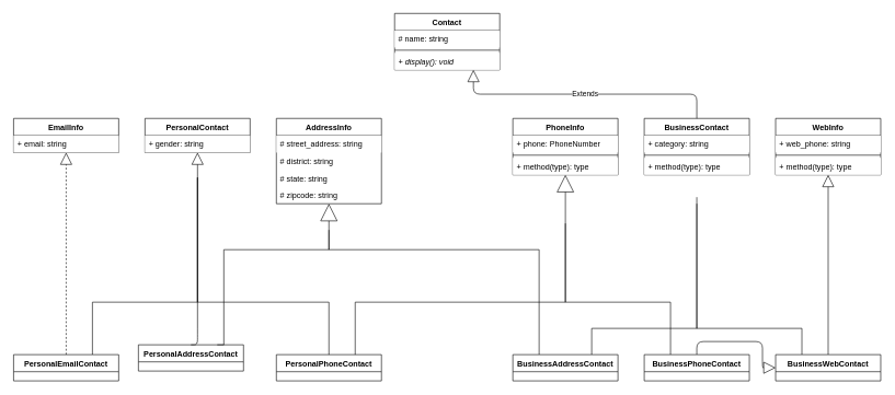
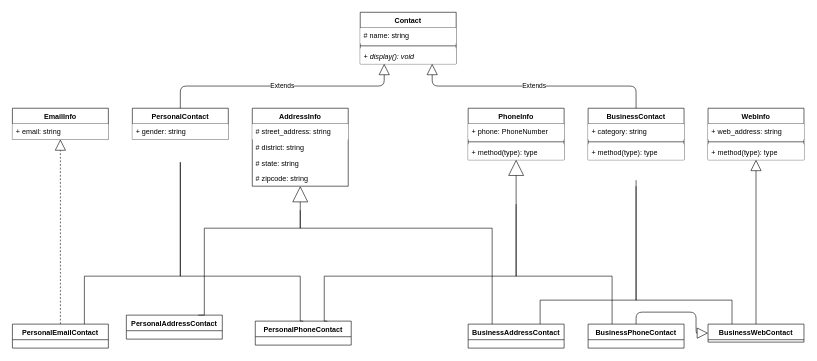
+ <mxCell id="12" value="Extends" style="endArrow=block;endSize=16;endFill=0;html=1;exitX=0.5;exitY=0;exitDx=0;exitDy=0;entryX=0.25;entryY=1;entryDx=0;entryDy=0;edgeStyle=orthogonalEdgeStyle;" parent="1" source="6" target="2" edge="1"><mxGeometry width="160" relative="1" as="geometry"><mxPoint x="440" y="120" as="sourcePoint" /><mxPoint x="600" y="120" as="targetPoint" /></mxGeometry></mxCell>
- <mxCell id="35" value="+ web_phone: string" style="text;strokeColor=none;align=left;verticalAlign=top;spacingLeft=4;spacingRight=4;overflow=hidden;rotatable=0;points=[[0,0.5],[1,0.5]];portConstraint=eastwest;fillColor=#ffffff;" vertex="1" parent="34"><mxGeometry y="26" width="160" height="26" as="geometry" /></mxCell>
+ <mxCell id="35" value="+ web_address: string" style="text;strokeColor=none;align=left;verticalAlign=top;spacingLeft=4;spacingRight=4;overflow=hidden;rotatable=0;points=[[0,0.5],[1,0.5]];portConstraint=eastwest;fillColor=#ffffff;" vertex="1" parent="34"><mxGeometry y="26" width="160" height="26" as="geometry" /></mxCell>
- <mxCell id="25" value="" style="endArrow=block;endSize=16;endFill=0;html=1;exitX=0.5;exitY=0;exitDx=0;exitDy=0;edgeStyle=orthogonalEdgeStyle;entryX=0.5;entryY=1;entryDx=0;entryDy=0;" parent="1" source="23" target="6" edge="1"><mxGeometry width="160" relative="1" as="geometry"><mxPoint x="300" y="320" as="sourcePoint" /><mxPoint x="260" y="300" as="targetPoint" /><Array as="points"><mxPoint x="300" y="510" /><mxPoint x="300" y="510" /></Array></mxGeometry></mxCell>
- <mxCell id="26" value="PersonalPhoneContact" style="swimlane;fontStyle=1;align=center;verticalAlign=top;childLayout=stackLayout;horizontal=1;startSize=26;horizontalStack=0;resizeParent=1;resizeParentMax=0;resizeLast=0;collapsible=1;marginBottom=0;" parent="1" vertex="1"><mxGeometry x="420" y="540" width="160" height="40" as="geometry" /></mxCell>
+ <mxCell id="26" value="PersonalPhoneContact" style="swimlane;fontStyle=1;align=center;verticalAlign=top;childLayout=stackLayout;horizontal=1;startSize=26;horizontalStack=0;resizeParent=1;resizeParentMax=0;resizeLast=0;collapsible=1;marginBottom=0;" parent="1" vertex="1"><mxGeometry x="425" y="535" width="160" height="40" as="geometry" /></mxCell>
- <mxCell id="46" value="BusinessWebContact" style="swimlane;fontStyle=1;align=center;verticalAlign=top;childLayout=stackLayout;horizontal=1;startSize=26;horizontalStack=0;resizeParent=1;resizeParentMax=0;resizeLast=0;collapsible=1;marginBottom=0;" vertex="1" parent="1"><mxGeometry x="1180" y="540" width="160" height="40" as="geometry" /></mxCell>
+ <mxCell id="46" value="BusinessWebContact" style="swimlane;fontStyle=1;align=center;verticalAlign=top;childLayout=stackLayout;horizontal=1;startSize=26;horizontalStack=0;resizeParent=1;resizeParentMax=0;resizeLast=0;collapsible=1;marginBottom=0;" vertex="1" parent="1"><mxGeometry x="1180" y="540" width="160" height="30" as="geometry" /></mxCell>
